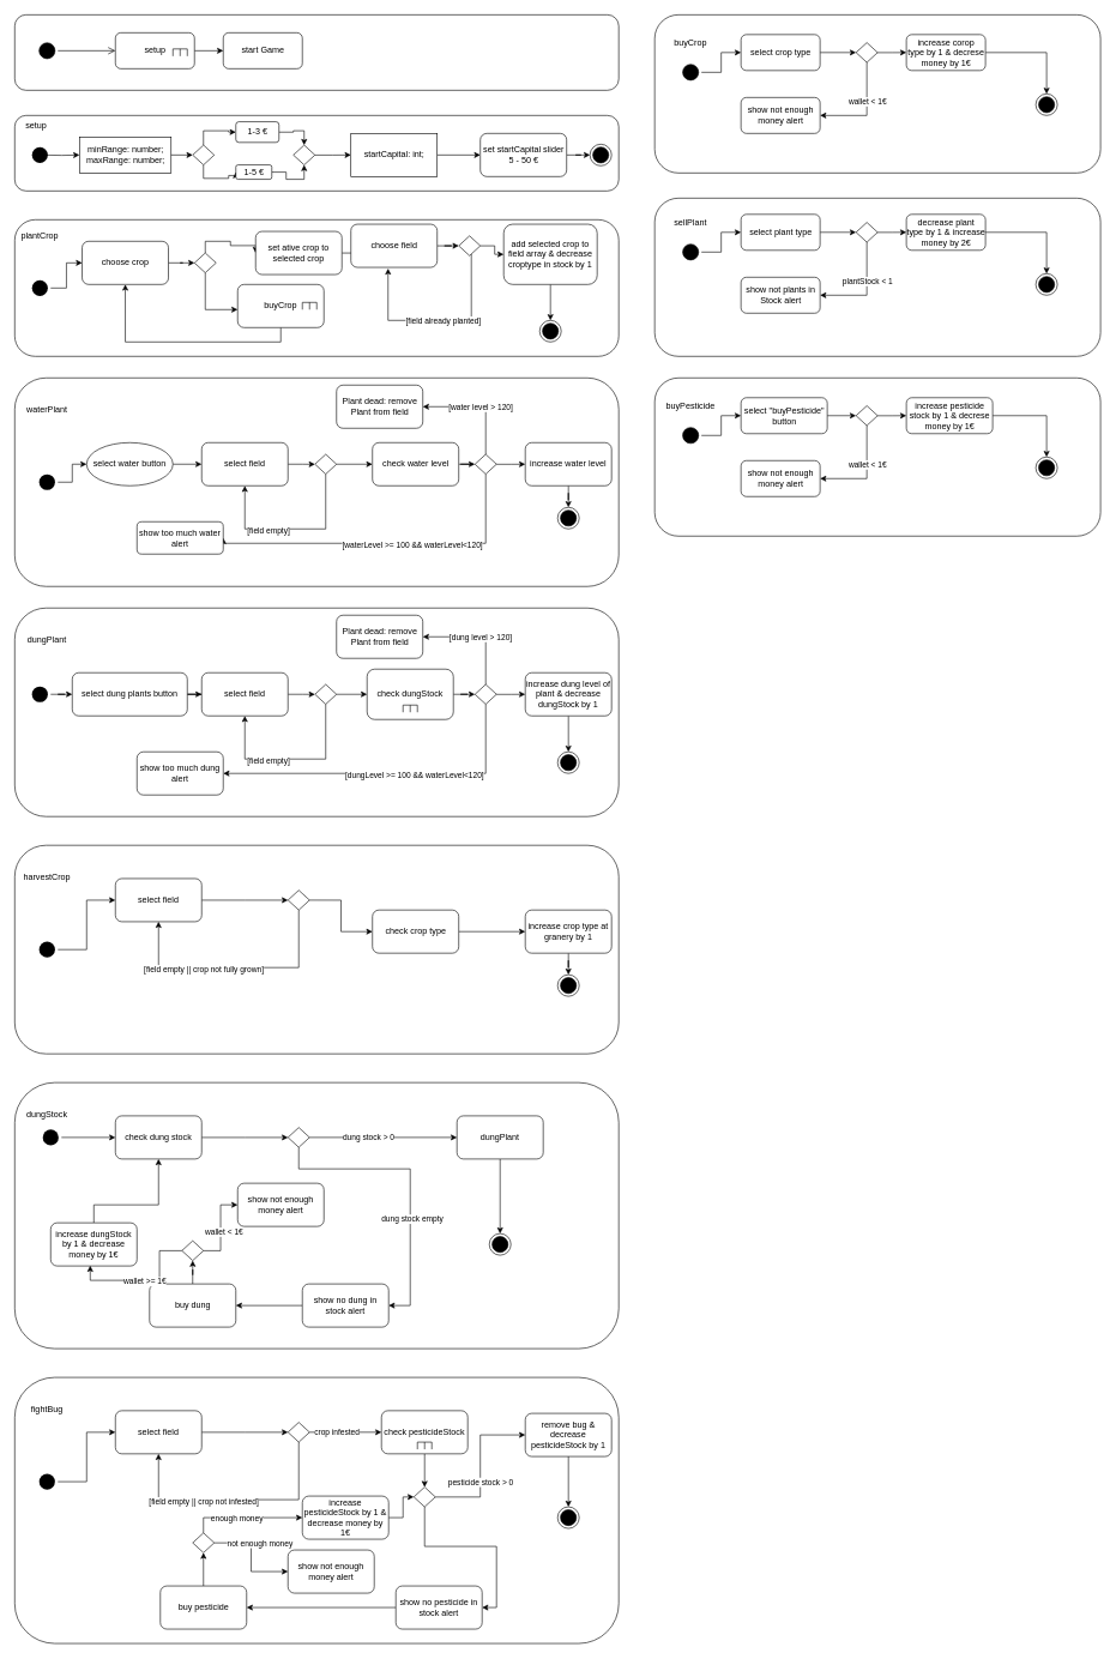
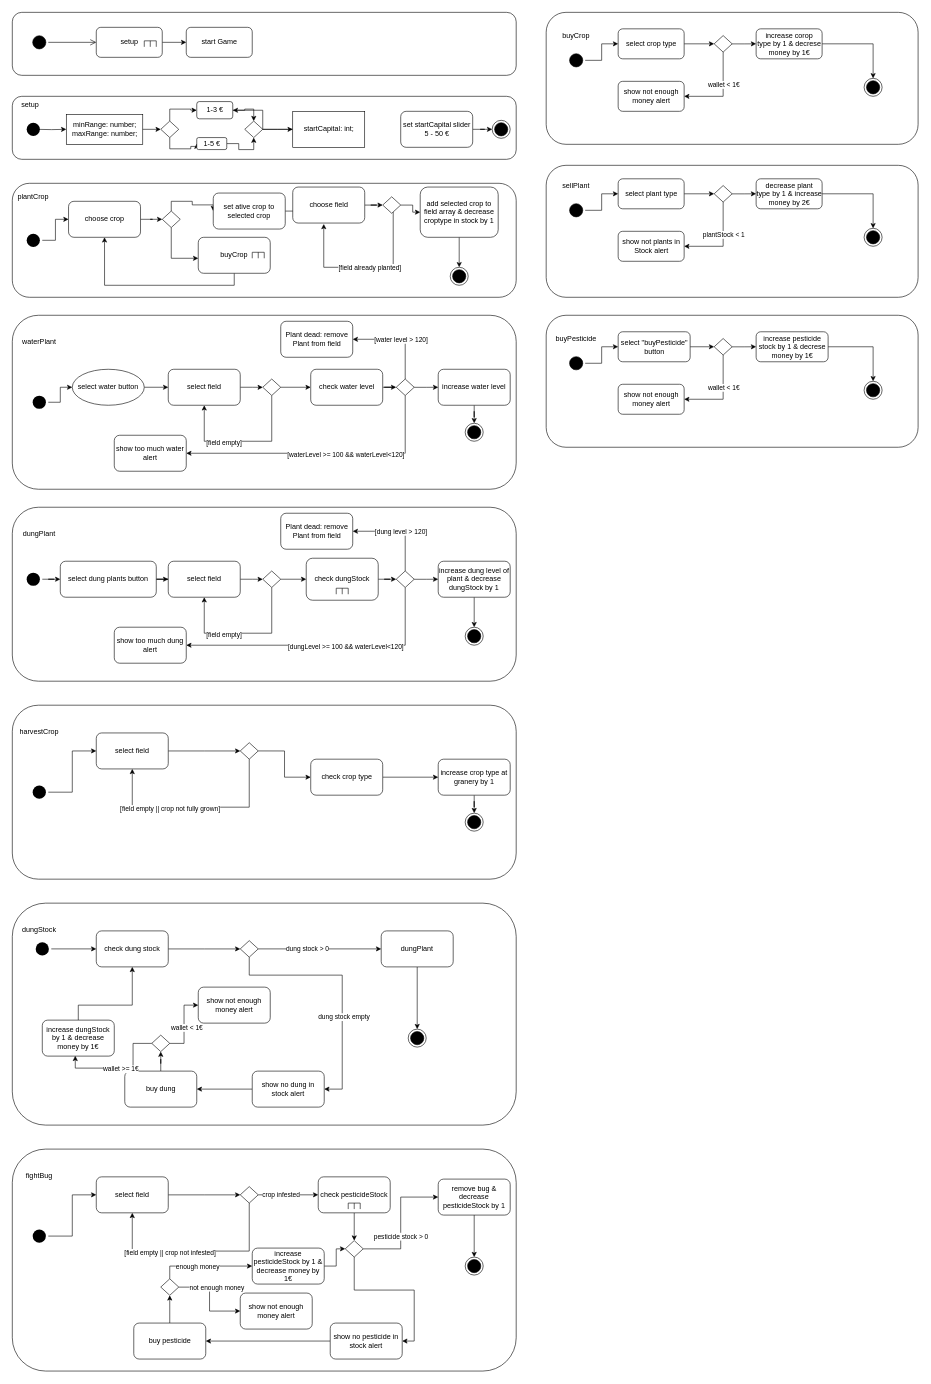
- <mxCell id="25" style="edgeStyle=orthogonalEdgeStyle;rounded=0;orthogonalLoop=1;jettySize=auto;html=1;endArrow=classic;endFill=1;strokeColor=#000000;" parent="1" source="26" target="28" edge="1"><mxGeometry relative="1" as="geometry" /></mxCell>
+ <mxCell id="25" style="edgeStyle=orthogonalEdgeStyle;rounded=0;orthogonalLoop=1;jettySize=auto;html=1;endArrow=classic;endFill=1;strokeColor=#000000;" parent="1" source="26" target="20" edge="1"><mxGeometry relative="1" as="geometry" /></mxCell>
- <mxCell id="78" value="show too much water alert" style="rounded=1;whiteSpace=wrap;html=1;strokeColor=#000000;" parent="1" vertex="1"><mxGeometry x="190" y="725" width="120" height="45" as="geometry" /></mxCell>
+ <mxCell id="78" value="show too much water alert" style="rounded=1;whiteSpace=wrap;html=1;strokeColor=#000000;" parent="1" vertex="1"><mxGeometry x="190" y="725" width="120" height="60" as="geometry" /></mxCell>
